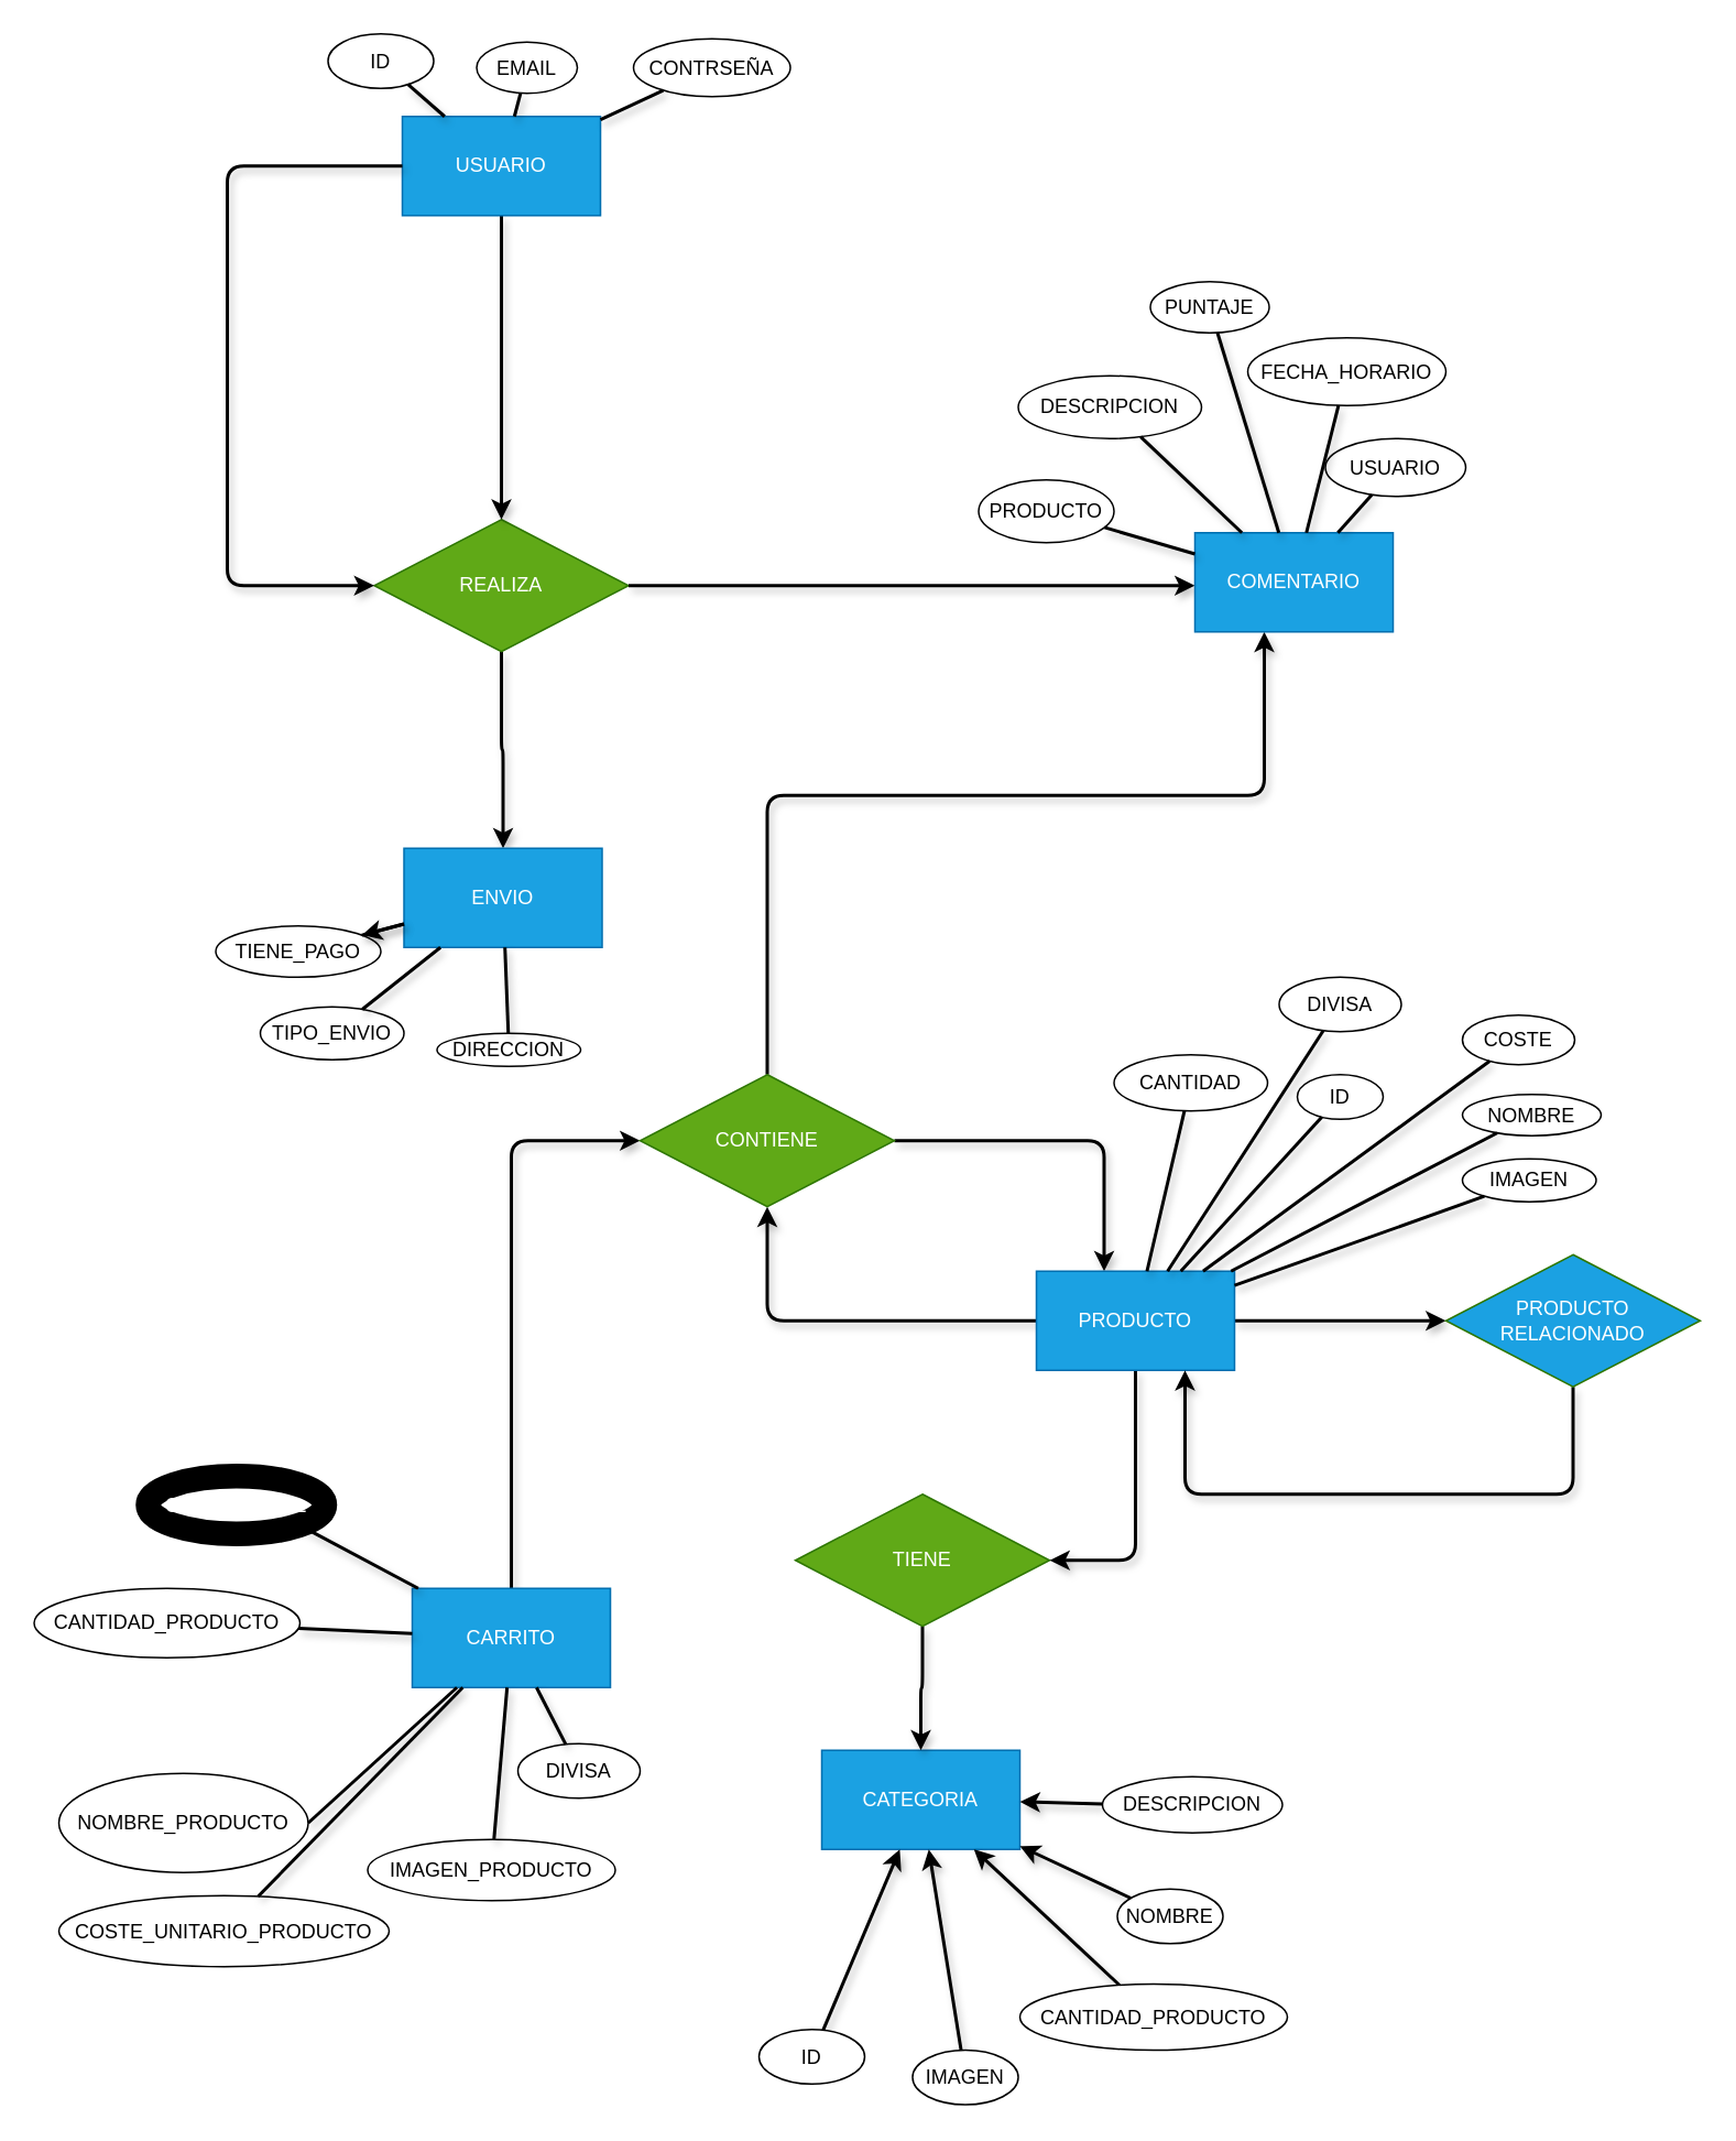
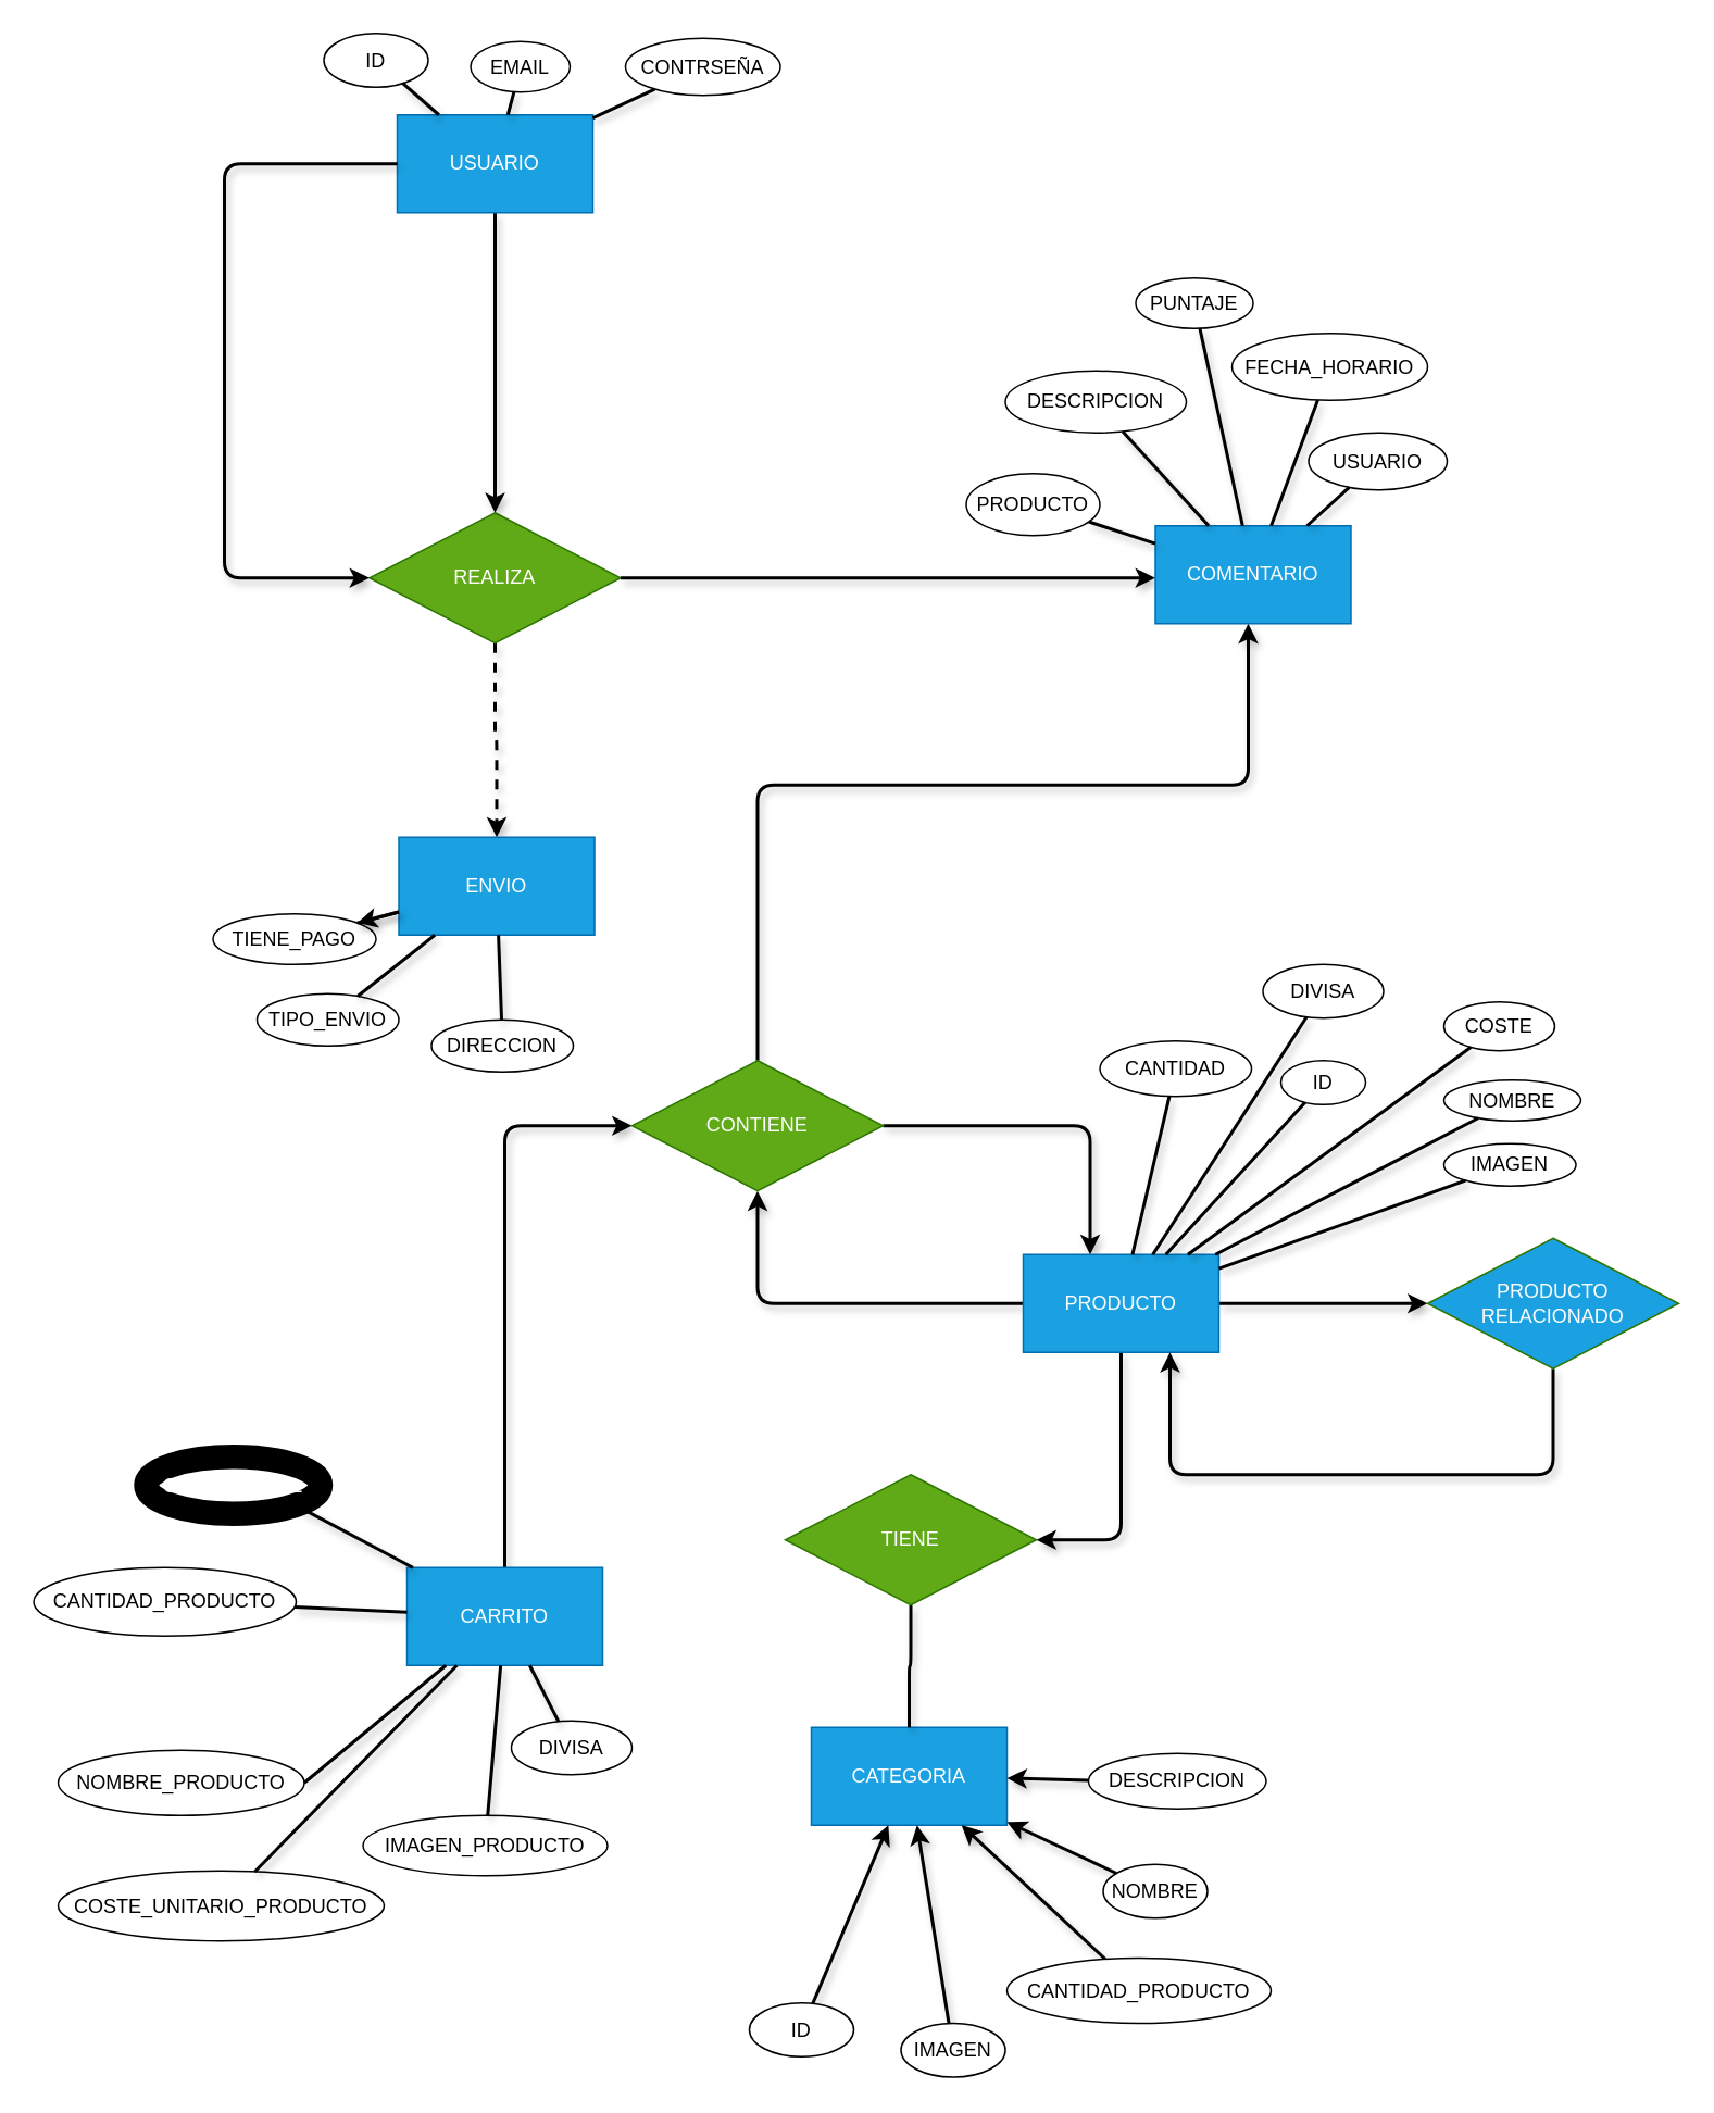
- <mxCell id="46" value="COMENTARIO" style="rounded=0;whiteSpace=wrap;html=1;fillColor=#1ba1e2;fontColor=#ffffff;strokeColor=#006EAF;" vertex="1" parent="1"><mxGeometry x="723" y="322" width="120" height="60" as="geometry" /></mxCell>
+ <mxCell id="46" value="COMENTARIO" style="rounded=0;whiteSpace=wrap;html=1;fillColor=#1ba1e2;fontColor=#ffffff;strokeColor=#006EAF;" vertex="1" parent="1"><mxGeometry x="708" y="322" width="120" height="60" as="geometry" /></mxCell>
- <mxCell id="2" style="edgeStyle=orthogonalEdgeStyle;html=1;shadow=1;fontColor=#000000;startSize=6;endSize=6;strokeColor=#000000;strokeWidth=2;exitX=0.5;exitY=1;exitDx=0;exitDy=0;" edge="1" parent="1" source="3" target="77"><mxGeometry relative="1" as="geometry" /></mxCell>
+ <mxCell id="2" style="edgeStyle=orthogonalEdgeStyle;html=1;shadow=1;fontColor=#000000;startSize=6;endSize=6;strokeColor=#000000;strokeWidth=2;exitX=0.5;exitY=1;exitDx=0;exitDy=0;dashed=1;" edge="1" parent="1" source="3" target="77"><mxGeometry relative="1" as="geometry" /></mxCell>
- <mxCell id="79" value="DIRECCION" style="ellipse;whiteSpace=wrap;html=1;" vertex="1" parent="76"><mxGeometry x="134" y="112" width="87" height="20" as="geometry" /></mxCell>
+ <mxCell id="79" value="DIRECCION" style="ellipse;whiteSpace=wrap;html=1;" vertex="1" parent="76"><mxGeometry x="134" y="112" width="87" height="32" as="geometry" /></mxCell>
- <mxCell id="43" style="edgeStyle=orthogonalEdgeStyle;html=1;shadow=1;fontColor=#000000;startSize=6;endSize=6;strokeColor=#000000;strokeWidth=2;" edge="1" parent="1" source="44" target="12"><mxGeometry relative="1" as="geometry"><mxPoint x="612" y="1002" as="targetPoint" /></mxGeometry></mxCell>
+ <mxCell id="43" style="edgeStyle=orthogonalEdgeStyle;html=1;shadow=1;fontColor=#000000;startSize=6;endSize=6;strokeColor=#000000;strokeWidth=2;endArrow=none;" edge="1" parent="1" source="44" target="12"><mxGeometry relative="1" as="geometry"><mxPoint x="612" y="1002" as="targetPoint" /></mxGeometry></mxCell>
- <mxCell id="25" value="NOMBRE_PRODUCTO" style="ellipse;whiteSpace=wrap;html=1;" vertex="1" parent="23"><mxGeometry x="15" y="112" width="151" height="60" as="geometry" /></mxCell>
+ <mxCell id="25" value="NOMBRE_PRODUCTO" style="ellipse;whiteSpace=wrap;html=1;" vertex="1" parent="23"><mxGeometry x="15" y="112" width="151" height="40" as="geometry" /></mxCell>
